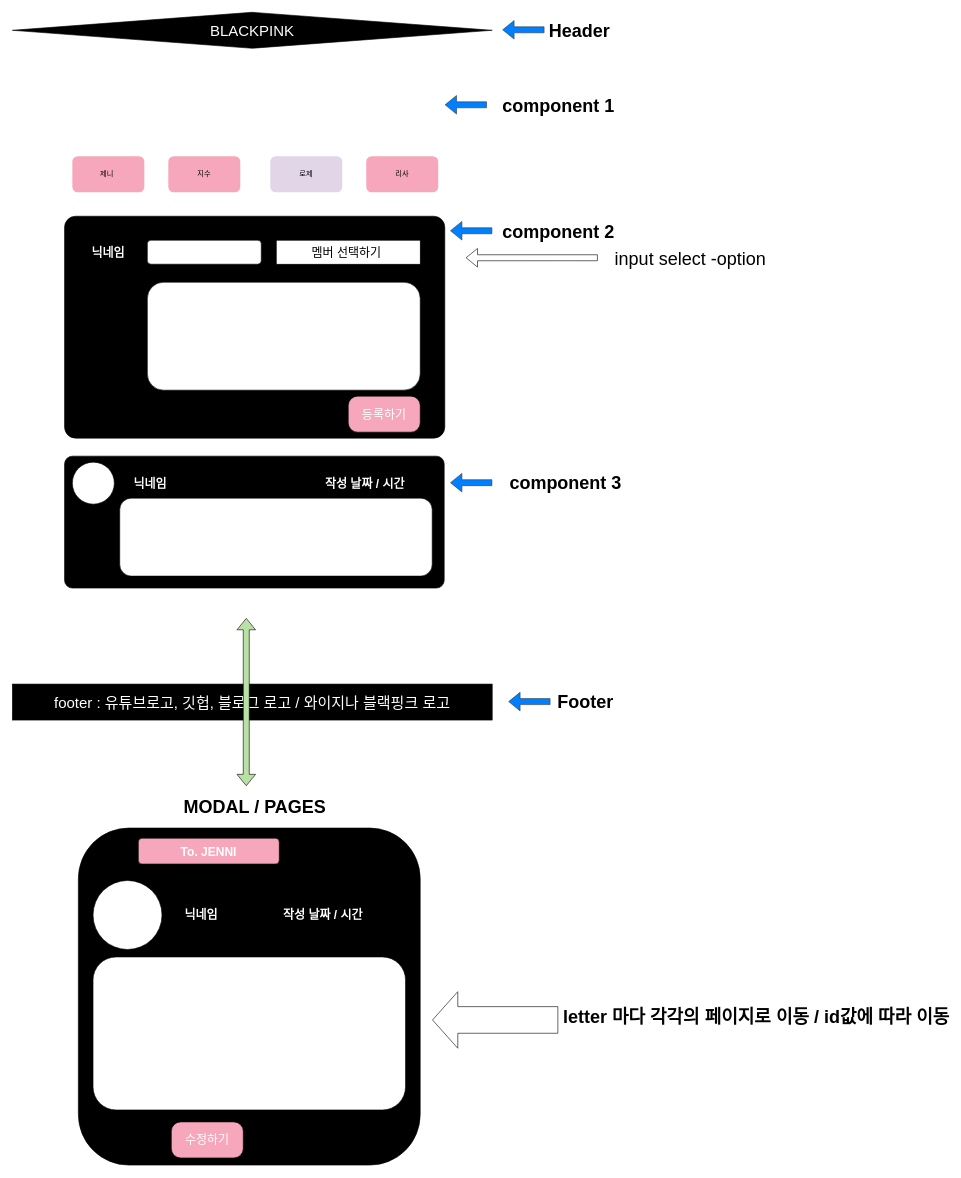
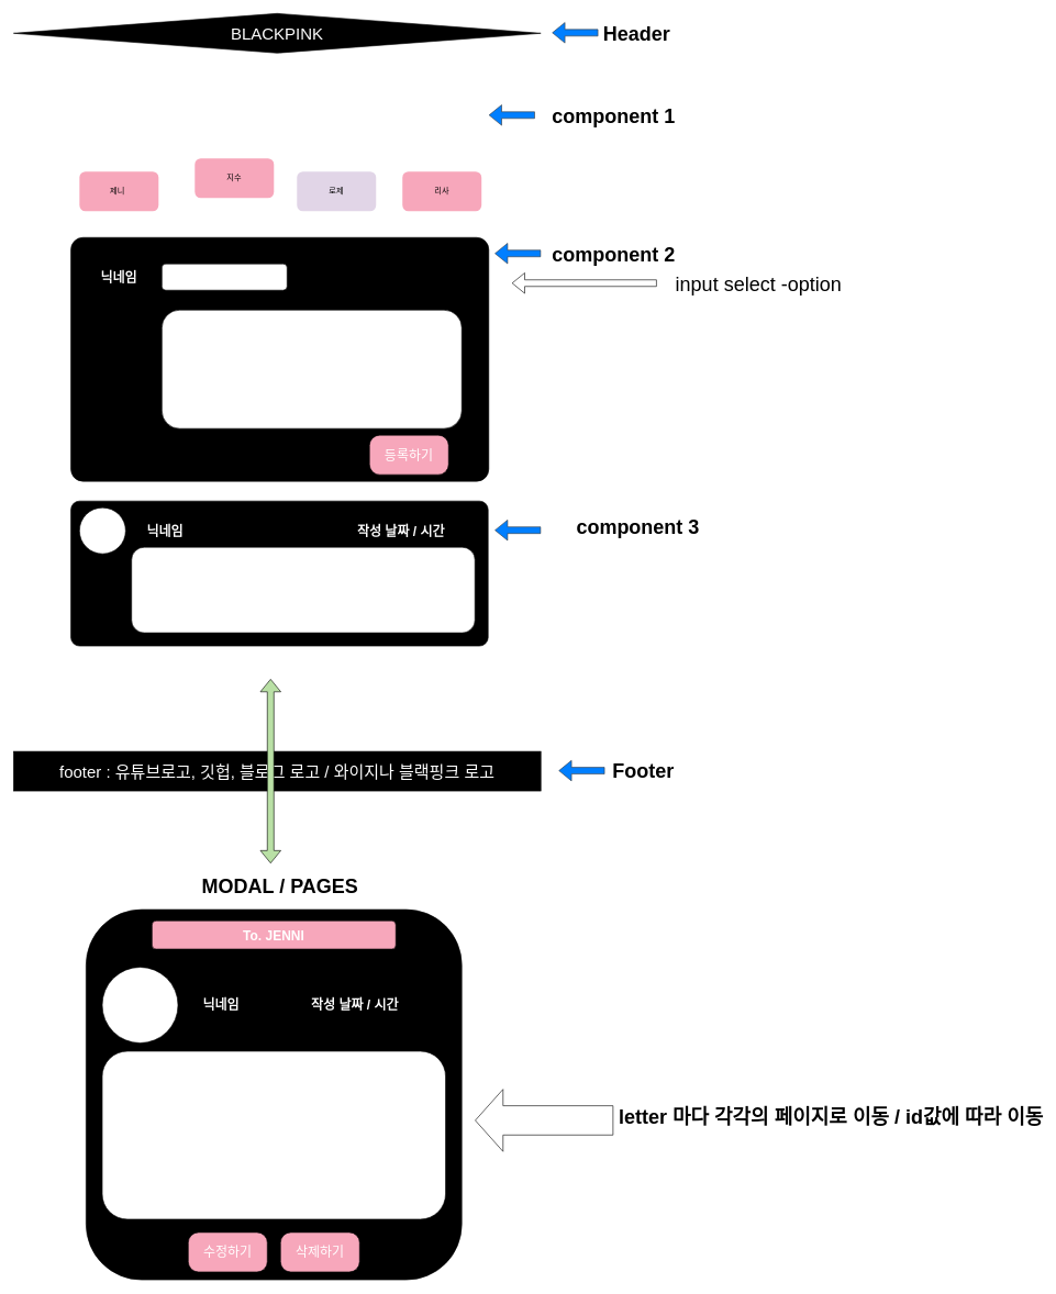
- <mxCell id="7" value="지수" style="rounded=1;whiteSpace=wrap;html=1;fillColor=#F7A7BB;strokeColor=none;" parent="1" vertex="1"><mxGeometry x="280" y="260" width="120" height="60" as="geometry" /></mxCell>
+ <mxCell id="7" value="지수" style="rounded=1;whiteSpace=wrap;html=1;fillColor=#F7A7BB;strokeColor=none;" parent="1" vertex="1"><mxGeometry x="295" y="240" width="120" height="60" as="geometry" /></mxCell>
- <mxCell id="17" value="&lt;font style=&quot;font-size: 20px;&quot;&gt;멤버 선택하기&amp;nbsp;&lt;/font&gt;" style="rounded=0;whiteSpace=wrap;html=1;" parent="1" vertex="1"><mxGeometry x="460" y="400" width="240" height="40" as="geometry" /></mxCell>
- <mxCell id="16" value="&lt;font color=&quot;#ffffff&quot; style=&quot;font-size: 20px;&quot;&gt;등록하기&lt;/font&gt;" style="rounded=1;whiteSpace=wrap;html=1;arcSize=26;fillColor=#F7A7BB;" parent="1" vertex="1"><mxGeometry x="580" y="660" width="120" height="60" as="geometry" /></mxCell>
+ <mxCell id="16" value="&lt;font color=&quot;#ffffff&quot; style=&quot;font-size: 20px;&quot;&gt;등록하기&lt;/font&gt;" style="rounded=1;whiteSpace=wrap;html=1;arcSize=26;fillColor=#F7A7BB;" parent="1" vertex="1"><mxGeometry x="560" y="660" width="120" height="60" as="geometry" /></mxCell>
- <mxCell id="26" value="&lt;b style=&quot;border-color: var(--border-color); font-size: 30px;&quot;&gt;component 3&lt;/b&gt;" style="text;html=1;align=center;verticalAlign=middle;resizable=0;points=[];autosize=1;strokeColor=none;fillColor=none;" parent="1" vertex="1"><mxGeometry x="837" y="780" width="210" height="50" as="geometry" /></mxCell>
+ <mxCell id="26" value="&lt;b style=&quot;border-color: var(--border-color); font-size: 30px;&quot;&gt;component 3&lt;/b&gt;" style="text;html=1;align=center;verticalAlign=middle;resizable=0;points=[];autosize=1;strokeColor=none;fillColor=none;" parent="1" vertex="1"><mxGeometry x="862" y="775" width="210" height="50" as="geometry" /></mxCell>
- <mxCell id="39" value="&lt;b style=&quot;border-color: var(--border-color); color: rgb(255, 255, 255); font-size: 20px;&quot;&gt;To. JENNI&lt;/b&gt;" style="rounded=1;whiteSpace=wrap;html=1;fillColor=#F7A7BB;" parent="31" vertex="1"><mxGeometry x="100" y="17" width="235" height="43" as="geometry" /></mxCell>
+ <mxCell id="39" value="&lt;b style=&quot;border-color: var(--border-color); color: rgb(255, 255, 255); font-size: 20px;&quot;&gt;To. JENNI&lt;/b&gt;" style="rounded=1;whiteSpace=wrap;html=1;fillColor=#F7A7BB;" parent="31" vertex="1"><mxGeometry x="100" y="17" width="370" height="43" as="geometry" /></mxCell>
+ <mxCell id="38" value="&lt;font color=&quot;#ffffff&quot; style=&quot;font-size: 20px;&quot;&gt;삭제하기&lt;/font&gt;" style="rounded=1;whiteSpace=wrap;html=1;arcSize=26;fillColor=#F7A7BB;" parent="31" vertex="1"><mxGeometry x="295" y="490" width="120" height="60" as="geometry" /></mxCell>
